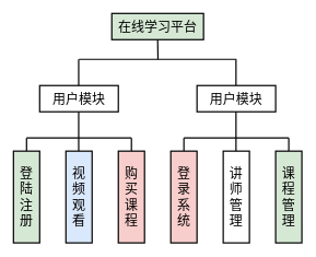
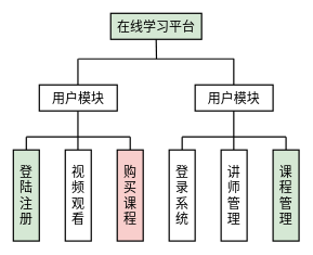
- <mxCell id="10" value="&lt;font style=&quot;font-size: 20px;&quot;&gt;视频观看&lt;/font&gt;" style="rounded=0;whiteSpace=wrap;html=1;strokeWidth=2;fillColor=#dae8fc;" vertex="1" parent="1"><mxGeometry x="100" y="230" width="40" height="140" as="geometry" /></mxCell>
+ <mxCell id="10" value="&lt;font style=&quot;font-size: 20px;&quot;&gt;视频观看&lt;/font&gt;" style="rounded=0;whiteSpace=wrap;html=1;strokeWidth=2;" vertex="1" parent="1"><mxGeometry x="100" y="230" width="40" height="140" as="geometry" /></mxCell>
- <mxCell id="23" value="&lt;font style=&quot;font-size: 20px;&quot;&gt;登录系统&lt;/font&gt;" style="rounded=0;whiteSpace=wrap;html=1;strokeWidth=2;fillColor=#f8cecc;" vertex="1" parent="1"><mxGeometry x="260" y="230" width="40" height="140" as="geometry" /></mxCell>
+ <mxCell id="23" value="&lt;font style=&quot;font-size: 20px;&quot;&gt;登录系统&lt;/font&gt;" style="rounded=0;whiteSpace=wrap;html=1;strokeWidth=2;" vertex="1" parent="1"><mxGeometry x="260" y="230" width="40" height="140" as="geometry" /></mxCell>
